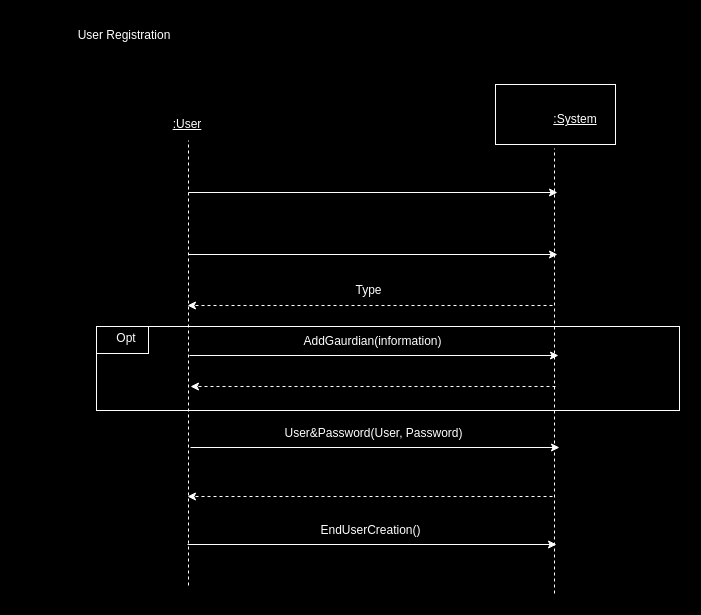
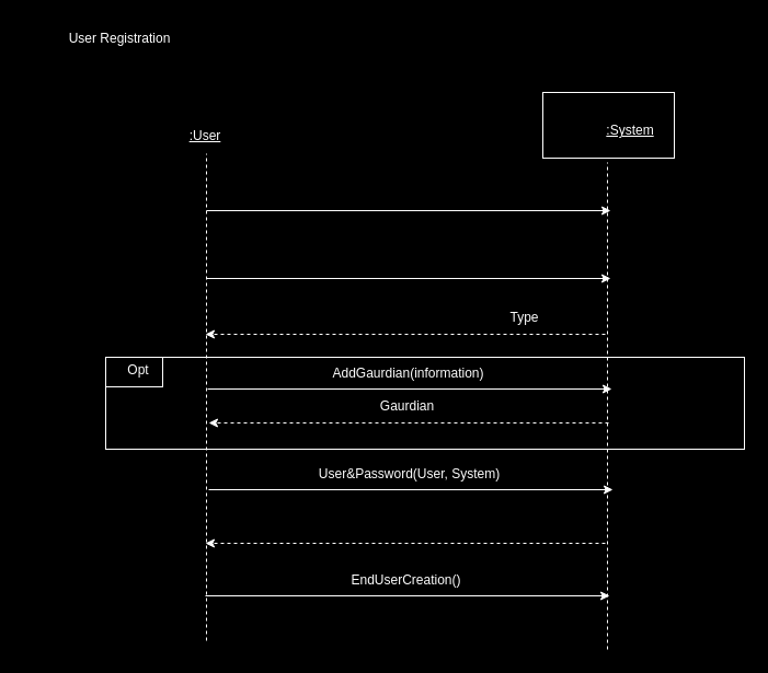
- <mxCell id="5" value="&lt;font color=&quot;#ffffff&quot;&gt;User Registration&lt;/font&gt;" style="text;html=1;align=center;verticalAlign=middle;whiteSpace=wrap;rounded=0;" vertex="1" parent="1"><mxGeometry x="35" y="20" width="178" height="30" as="geometry" /></mxCell>
+ <mxCell id="5" value="&lt;font color=&quot;#ffffff&quot;&gt;User Registration&lt;/font&gt;" style="text;html=1;align=center;verticalAlign=middle;whiteSpace=wrap;rounded=0;" vertex="1" parent="1"><mxGeometry x="20" y="20" width="178" height="30" as="geometry" /></mxCell>
- <mxCell id="12" value="&lt;font style=&quot;background-color: rgb(0, 0, 0);&quot; color=&quot;#ffffff&quot;&gt;Type&lt;/font&gt;" style="text;html=1;align=center;verticalAlign=middle;whiteSpace=wrap;rounded=0;" vertex="1" parent="1"><mxGeometry x="247" y="275" width="243" height="30" as="geometry" /></mxCell>
+ <mxCell id="12" value="&lt;font style=&quot;background-color: rgb(0, 0, 0);&quot; color=&quot;#ffffff&quot;&gt;Type&lt;/font&gt;" style="text;html=1;align=center;verticalAlign=middle;whiteSpace=wrap;rounded=0;" vertex="1" parent="1"><mxGeometry x="357" y="275" width="243" height="30" as="geometry" /></mxCell>
+ <mxCell id="23" value="&lt;font style=&quot;background-color: rgb(0, 0, 0);&quot; color=&quot;#ffffff&quot;&gt;Gaurdian&lt;/font&gt;" style="text;html=1;align=center;verticalAlign=middle;whiteSpace=wrap;rounded=0;" vertex="1" parent="1"><mxGeometry x="250" y="356" width="243" height="30" as="geometry" /></mxCell>
- <mxCell id="14" value="&lt;font color=&quot;#ffffff&quot;&gt;User&amp;amp;Password(User, Password)&lt;/font&gt;" style="text;html=1;align=center;verticalAlign=middle;whiteSpace=wrap;rounded=0;" vertex="1" parent="1"><mxGeometry x="252" y="418" width="243" height="30" as="geometry" /></mxCell>
+ <mxCell id="14" value="&lt;font color=&quot;#ffffff&quot;&gt;User&amp;amp;Password(User, System)&lt;/font&gt;" style="text;html=1;align=center;verticalAlign=middle;whiteSpace=wrap;rounded=0;" vertex="1" parent="1"><mxGeometry x="252" y="418" width="243" height="30" as="geometry" /></mxCell>
